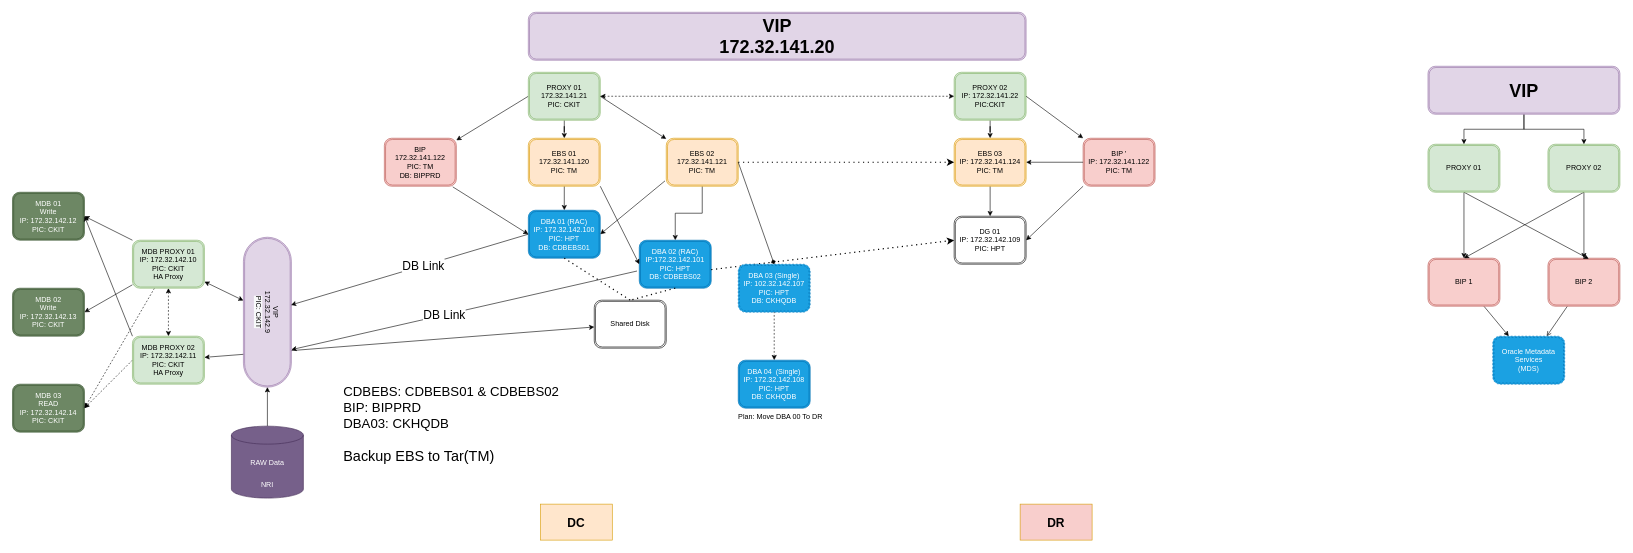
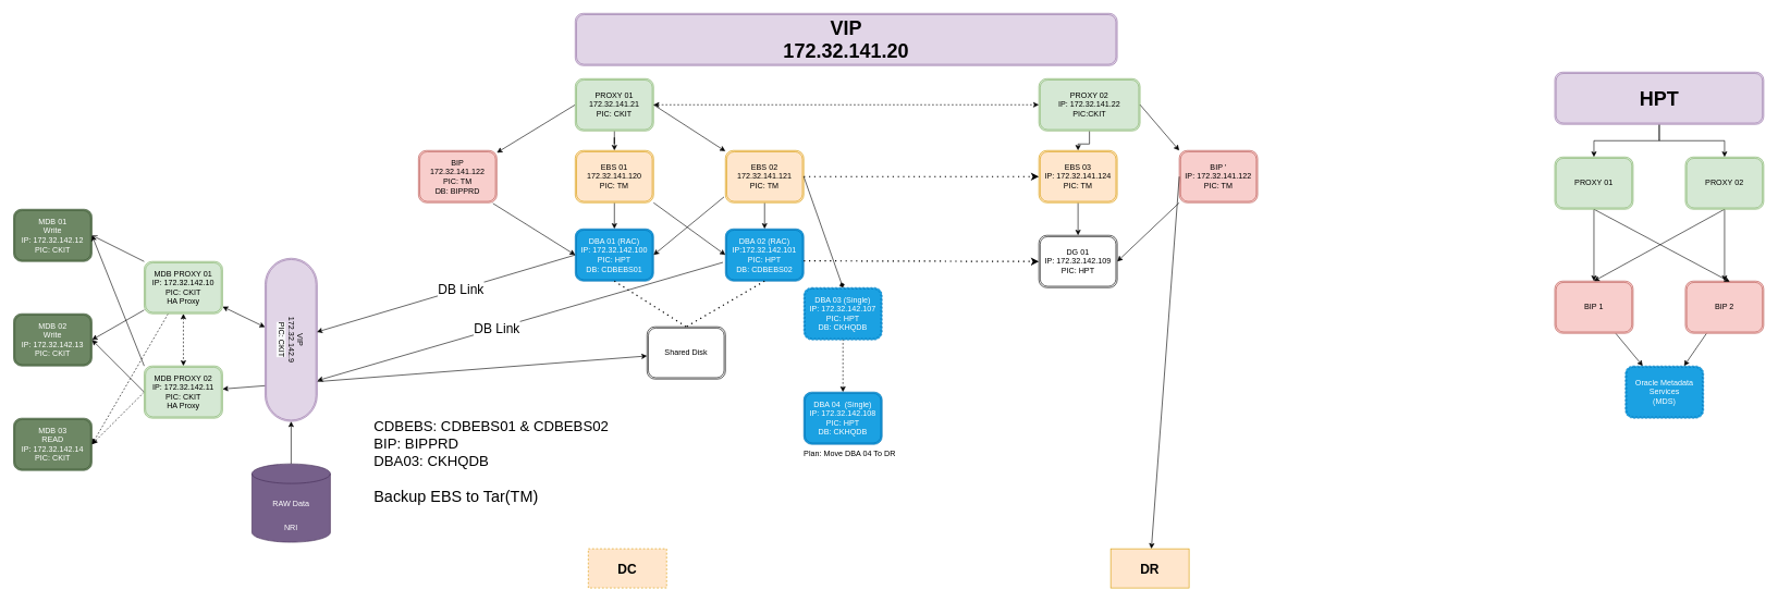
- <mxCell id="74" value="VIP" style="shape=ext;double=1;rounded=1;whiteSpace=wrap;html=1;fillColor=#e1d5e7;strokeColor=#9673a6;fontSize=30;fontStyle=1" parent="1" vertex="1"><mxGeometry x="2380" y="110" width="320" height="80" as="geometry" /></mxCell>
+ <mxCell id="74" value="HPT" style="shape=ext;double=1;rounded=1;whiteSpace=wrap;html=1;fillColor=#e1d5e7;strokeColor=#9673a6;fontSize=30;fontStyle=1" parent="1" vertex="1"><mxGeometry x="2380" y="110" width="320" height="80" as="geometry" /></mxCell>
- <mxCell id="21" value="PROXY 02&lt;br&gt;IP: 172.32.141.22&lt;br&gt;PIC:CKIT" style="shape=ext;double=1;rounded=1;whiteSpace=wrap;html=1;fillColor=#d5e8d4;strokeColor=#82b366;" parent="1" vertex="1"><mxGeometry x="1590" y="120" width="120" height="80" as="geometry" /></mxCell>
+ <mxCell id="21" value="PROXY 02&lt;br&gt;IP: 172.32.141.22&lt;br&gt;PIC:CKIT" style="shape=ext;double=1;rounded=1;whiteSpace=wrap;html=1;fillColor=#d5e8d4;strokeColor=#82b366;" parent="1" vertex="1"><mxGeometry x="1590" y="120" width="155" height="80" as="geometry" /></mxCell>
- <mxCell id="29" value="" style="endArrow=classic;html=1;rounded=0;fontSize=20;exitX=0;exitY=0.5;exitDx=0;exitDy=0;entryX=1;entryY=0.5;entryDx=0;entryDy=0;" parent="1" source="27" target="25" edge="1"><mxGeometry width="50" height="50" relative="1" as="geometry"><mxPoint x="1410" y="560" as="sourcePoint" /><mxPoint x="1460" y="510" as="targetPoint" /></mxGeometry></mxCell>
+ <mxCell id="29" value="" style="endArrow=classic;html=1;rounded=0;fontSize=20;exitX=0;exitY=0.5;exitDx=0;exitDy=0;" parent="1" source="27" target="32" edge="1"><mxGeometry width="50" height="50" relative="1" as="geometry"><mxPoint x="1410" y="560" as="sourcePoint" /><mxPoint x="1460" y="510" as="targetPoint" /></mxGeometry></mxCell>
- <mxCell id="41" style="rounded=0;orthogonalLoop=1;jettySize=auto;html=1;exitX=0;exitY=0;exitDx=0;exitDy=0;entryX=1;entryY=0.5;entryDx=0;entryDy=0;fontSize=24;" parent="1" source="46" target="38" edge="1"><mxGeometry relative="1" as="geometry" /></mxCell>
+ <mxCell id="41" style="rounded=0;orthogonalLoop=1;jettySize=auto;html=1;exitX=0;exitY=0;exitDx=0;exitDy=0;entryX=1;entryY=0.5;entryDx=0;entryDy=0;fontSize=24;endArrow=open;" parent="1" source="46" target="38" edge="1"><mxGeometry relative="1" as="geometry" /></mxCell>
- <mxCell id="12" value="DBA 02 (RAC)&lt;br&gt;IP:172.32.142.101&lt;br&gt;PIC: HPT&lt;br&gt;DB: CDBEBS02" style="shape=ext;double=1;rounded=1;whiteSpace=wrap;html=1;fillColor=#1ba1e2;fontColor=#ffffff;strokeColor=#006EAF;" parent="1" vertex="1"><mxGeometry x="1065" y="400" width="120" height="80" as="geometry" /></mxCell>
+ <mxCell id="12" value="DBA 02 (RAC)&lt;br&gt;IP:172.32.142.101&lt;br&gt;PIC: HPT&lt;br&gt;DB: CDBEBS02" style="shape=ext;double=1;rounded=1;whiteSpace=wrap;html=1;fillColor=#1ba1e2;fontColor=#ffffff;strokeColor=#006EAF;" parent="1" vertex="1"><mxGeometry x="1110" y="350" width="120" height="80" as="geometry" /></mxCell>
- <mxCell id="34" value="DBA 03 (Single)&lt;br&gt;IP: 102.32.142.107&lt;br&gt;PIC: HPT&lt;br&gt;DB: CKHQDB" style="shape=ext;double=1;rounded=1;whiteSpace=wrap;html=1;fillColor=#1ba1e2;fontColor=#ffffff;strokeColor=#006EAF;dashed=1;" parent="1" vertex="1"><mxGeometry x="1230" y="440" width="120" height="80" as="geometry" /></mxCell>
+ <mxCell id="34" value="DBA 03 (Single)&lt;br&gt;IP: 172.32.142.107&lt;br&gt;PIC: HPT&lt;br&gt;DB: CKHQDB" style="shape=ext;double=1;rounded=1;whiteSpace=wrap;html=1;fillColor=#1ba1e2;fontColor=#ffffff;strokeColor=#006EAF;dashed=1;" parent="1" vertex="1"><mxGeometry x="1230" y="440" width="120" height="80" as="geometry" /></mxCell>
+ <mxCell id="48" style="edgeStyle=none;rounded=0;orthogonalLoop=1;jettySize=auto;html=1;exitX=0;exitY=0.5;exitDx=0;exitDy=0;entryX=1;entryY=0.5;entryDx=0;entryDy=0;fontSize=24;" parent="1" source="51" target="39" edge="1"><mxGeometry relative="1" as="geometry" /></mxCell>
- <mxCell id="64" style="rounded=0;orthogonalLoop=1;jettySize=auto;html=1;entryX=0.75;entryY=0;entryDx=0;entryDy=0;endArrow=open;" parent="1" source="65" target="75" edge="1"><mxGeometry relative="1" as="geometry" /></mxCell>
+ <mxCell id="64" style="rounded=0;orthogonalLoop=1;jettySize=auto;html=1;entryX=0.75;entryY=0;entryDx=0;entryDy=0;" parent="1" source="65" target="75" edge="1"><mxGeometry relative="1" as="geometry" /></mxCell>
- <mxCell id="58" value="Plan: Move DBA 00 To DR" style="text;html=1;align=center;verticalAlign=middle;resizable=0;points=[];autosize=1;strokeColor=none;fillColor=none;fontSize=12;" parent="1" vertex="1"><mxGeometry x="1220" y="680" width="160" height="30" as="geometry" /></mxCell>
+ <mxCell id="58" value="Plan: Move DBA 04 To DR" style="text;html=1;align=center;verticalAlign=middle;resizable=0;points=[];autosize=1;strokeColor=none;fillColor=none;fontSize=12;" parent="1" vertex="1"><mxGeometry x="1220" y="680" width="160" height="30" as="geometry" /></mxCell>
- <mxCell id="19" value="DC" style="whiteSpace=wrap;html=1;fillColor=#ffe6cc;strokeColor=#d79b00;fontSize=20;fontStyle=1" parent="1" vertex="1"><mxGeometry x="900" y="840" width="120" height="60" as="geometry" /></mxCell>
+ <mxCell id="19" value="DC" style="whiteSpace=wrap;html=1;fillColor=#ffe6cc;strokeColor=#d79b00;fontSize=20;fontStyle=1;dashed=1;" parent="1" vertex="1"><mxGeometry x="900" y="840" width="120" height="60" as="geometry" /></mxCell>
- <mxCell id="32" value="DR" style="whiteSpace=wrap;html=1;fillColor=#f8cecc;strokeColor=#d79b00;fontSize=20;fontStyle=1;" parent="1" vertex="1"><mxGeometry x="1700" y="840" width="120" height="60" as="geometry" /></mxCell>
+ <mxCell id="32" value="DR" style="whiteSpace=wrap;html=1;fillColor=#ffe6cc;strokeColor=#d79b00;fontSize=20;fontStyle=1" parent="1" vertex="1"><mxGeometry x="1700" y="840" width="120" height="60" as="geometry" /></mxCell>
